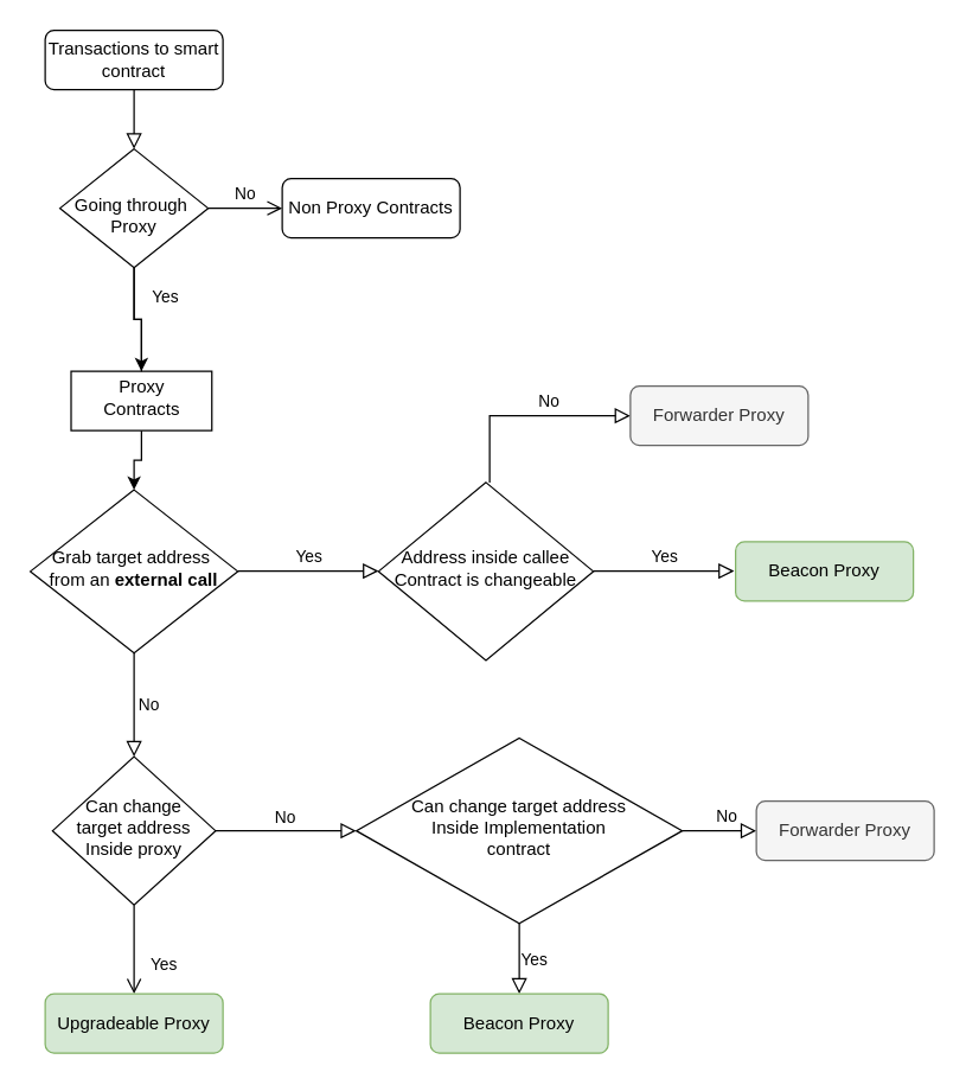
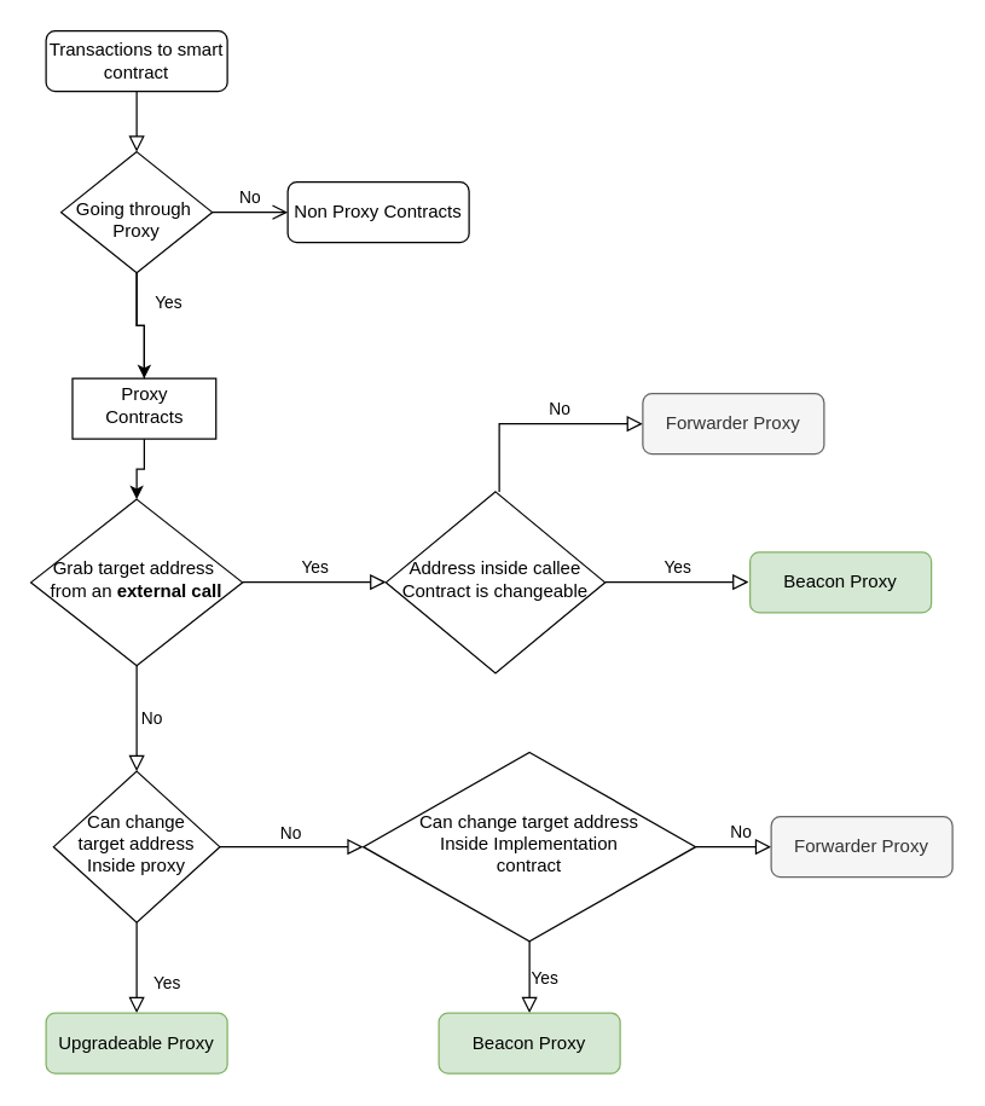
- <mxCell id="8" value="Yes" style="rounded=0;html=1;jettySize=auto;orthogonalLoop=1;fontSize=11;endArrow=open;endFill=0;endSize=8;strokeWidth=1;shadow=0;labelBackgroundColor=none;edgeStyle=orthogonalEdgeStyle;" parent="1" source="10" target="11" edge="1"><mxGeometry x="0.333" y="20" relative="1" as="geometry"><mxPoint as="offset" /></mxGeometry></mxCell>
+ <mxCell id="8" value="Yes" style="rounded=0;html=1;jettySize=auto;orthogonalLoop=1;fontSize=11;endArrow=block;endFill=0;endSize=8;strokeWidth=1;shadow=0;labelBackgroundColor=none;edgeStyle=orthogonalEdgeStyle;" parent="1" source="10" target="11" edge="1"><mxGeometry x="0.333" y="20" relative="1" as="geometry"><mxPoint as="offset" /></mxGeometry></mxCell>
